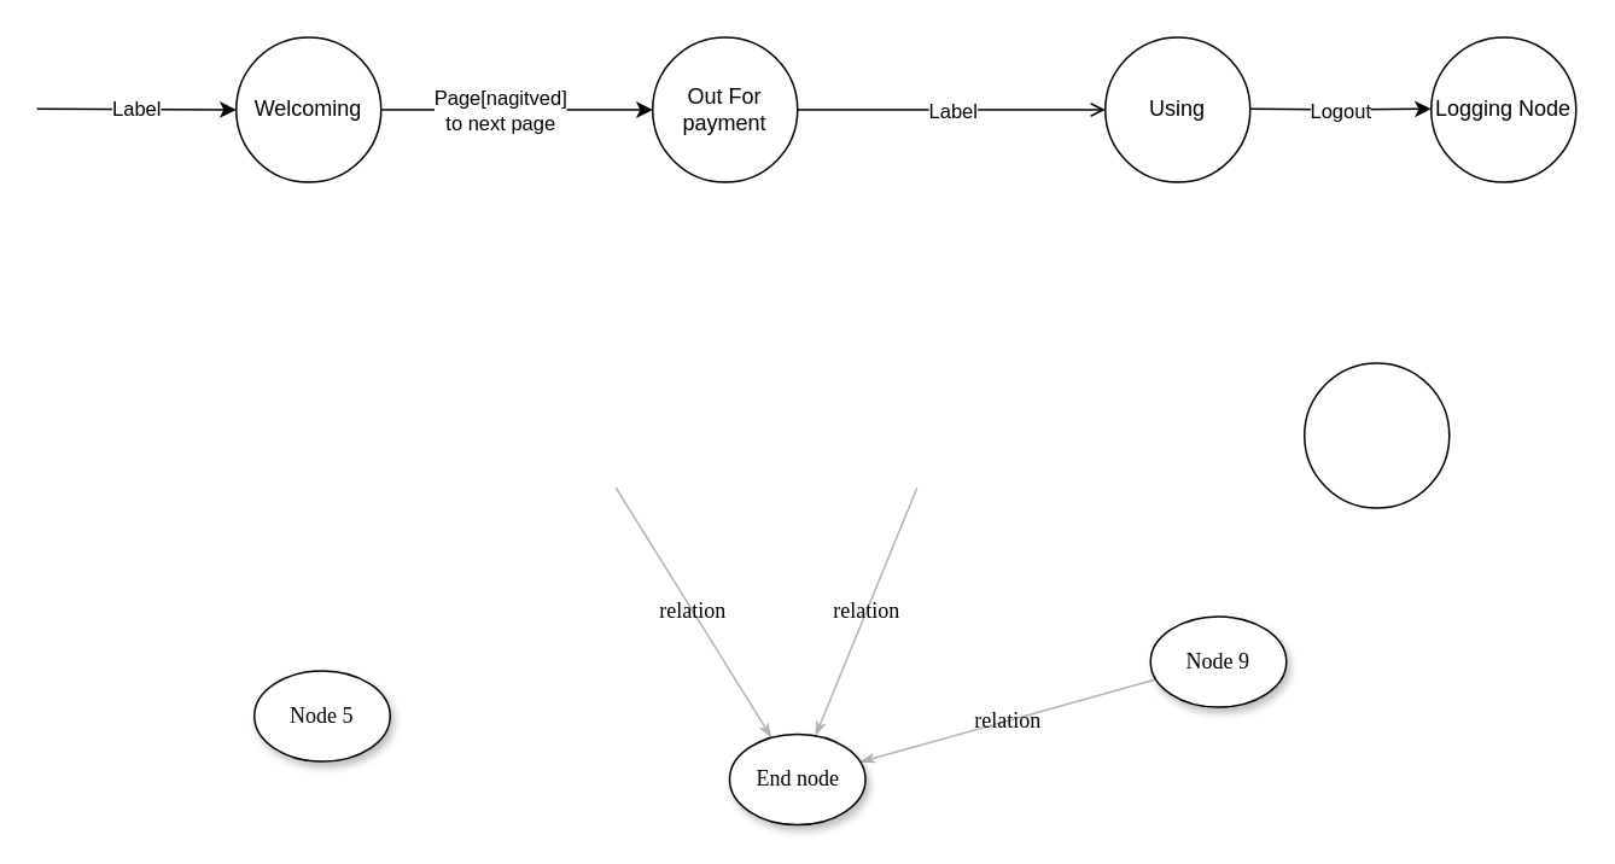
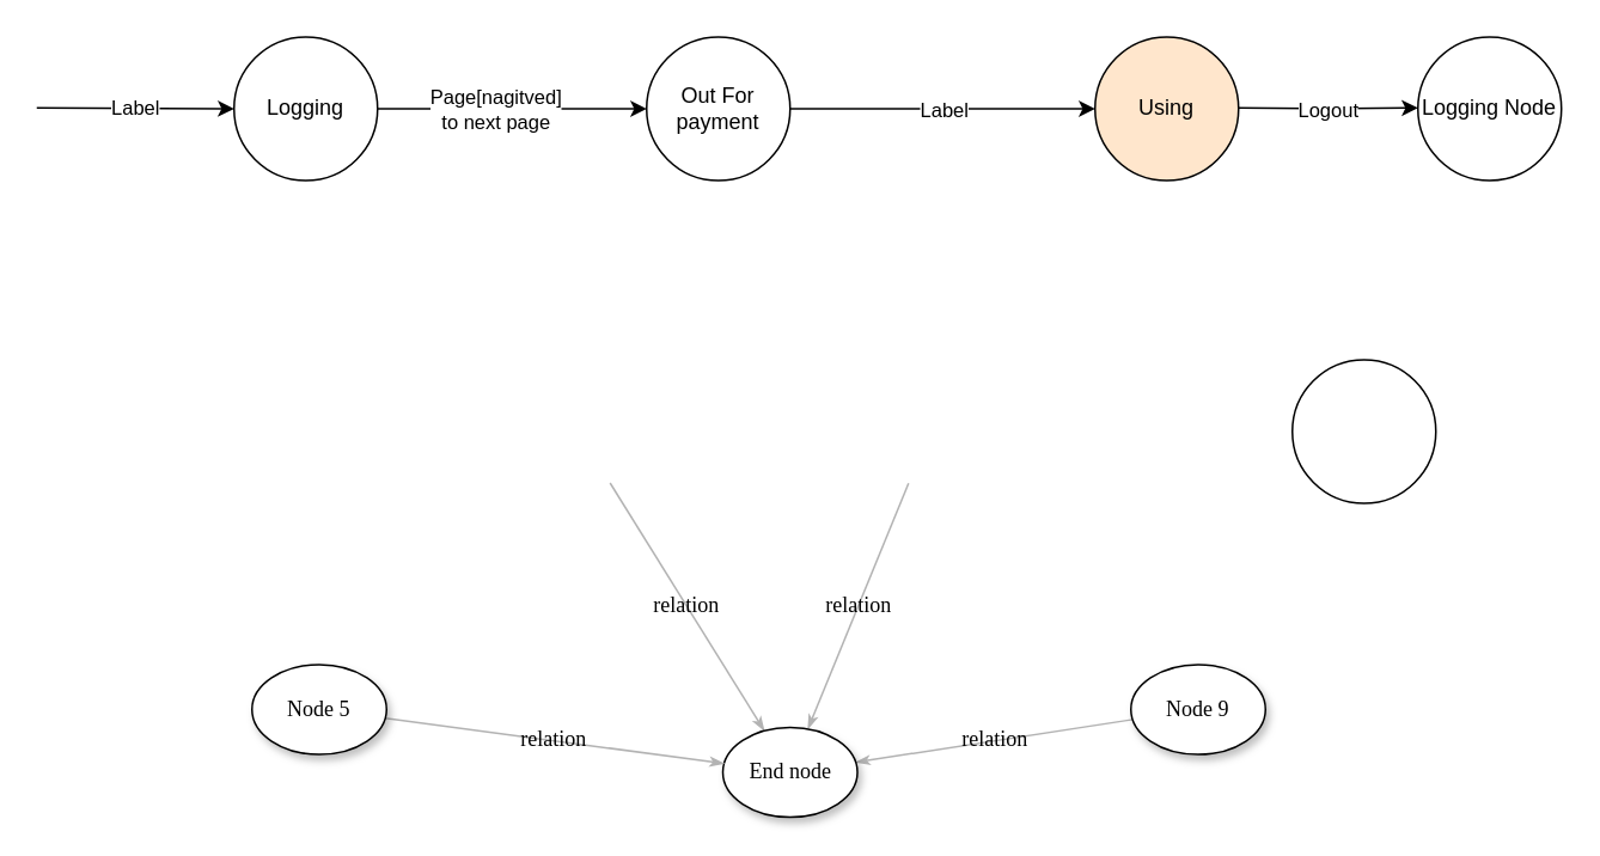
- <mxCell id="9" value="Welcoming" style="ellipse;whiteSpace=wrap;html=1;aspect=fixed;" vertex="1" parent="1"><mxGeometry x="130" y="20" width="80" height="80" as="geometry" /></mxCell>
+ <mxCell id="9" value="Logging" style="ellipse;whiteSpace=wrap;html=1;aspect=fixed;" vertex="1" parent="1"><mxGeometry x="130" y="20" width="80" height="80" as="geometry" /></mxCell>
- <mxCell id="15" value="" style="endArrow=open;html=1;" edge="1" parent="1" source="17" target="14"><mxGeometry relative="1" as="geometry"><mxPoint x="420" y="59.5" as="sourcePoint" /><mxPoint x="520" y="59.5" as="targetPoint" /></mxGeometry></mxCell>
+ <mxCell id="15" value="" style="endArrow=classic;html=1;" edge="1" parent="1" source="17" target="14"><mxGeometry relative="1" as="geometry"><mxPoint x="420" y="59.5" as="sourcePoint" /><mxPoint x="520" y="59.5" as="targetPoint" /></mxGeometry></mxCell>
- <mxCell id="14" value="Using" style="ellipse;whiteSpace=wrap;html=1;aspect=fixed;" vertex="1" parent="1"><mxGeometry x="610" y="20" width="80" height="80" as="geometry" /></mxCell>
+ <mxCell id="14" value="Using" style="ellipse;whiteSpace=wrap;html=1;aspect=fixed;fillColor=#ffe6cc;" vertex="1" parent="1"><mxGeometry x="610" y="20" width="80" height="80" as="geometry" /></mxCell>
- <mxCell id="3" value="&lt;span&gt;Node 9&lt;/span&gt;" style="ellipse;whiteSpace=wrap;html=1;rounded=0;shadow=1;comic=0;labelBackgroundColor=none;strokeWidth=1;fontFamily=Verdana;fontSize=12;align=center;" parent="1" vertex="1"><mxGeometry x="635" y="340" width="75" height="50" as="geometry" /></mxCell>
+ <mxCell id="3" value="&lt;span&gt;Node 9&lt;/span&gt;" style="ellipse;whiteSpace=wrap;html=1;rounded=0;shadow=1;comic=0;labelBackgroundColor=none;strokeWidth=1;fontFamily=Verdana;fontSize=12;align=center;" parent="1" vertex="1"><mxGeometry x="630" y="370" width="75" height="50" as="geometry" /></mxCell>
+ <mxCell id="7" value="relation" style="edgeStyle=none;rounded=1;html=1;labelBackgroundColor=none;startArrow=none;startFill=0;startSize=5;endArrow=classicThin;endFill=1;endSize=5;jettySize=auto;orthogonalLoop=1;strokeColor=#B3B3B3;strokeWidth=1;fontFamily=Verdana;fontSize=12" parent="1" source="8" target="6" edge="1"><mxGeometry relative="1" as="geometry" /></mxCell>
